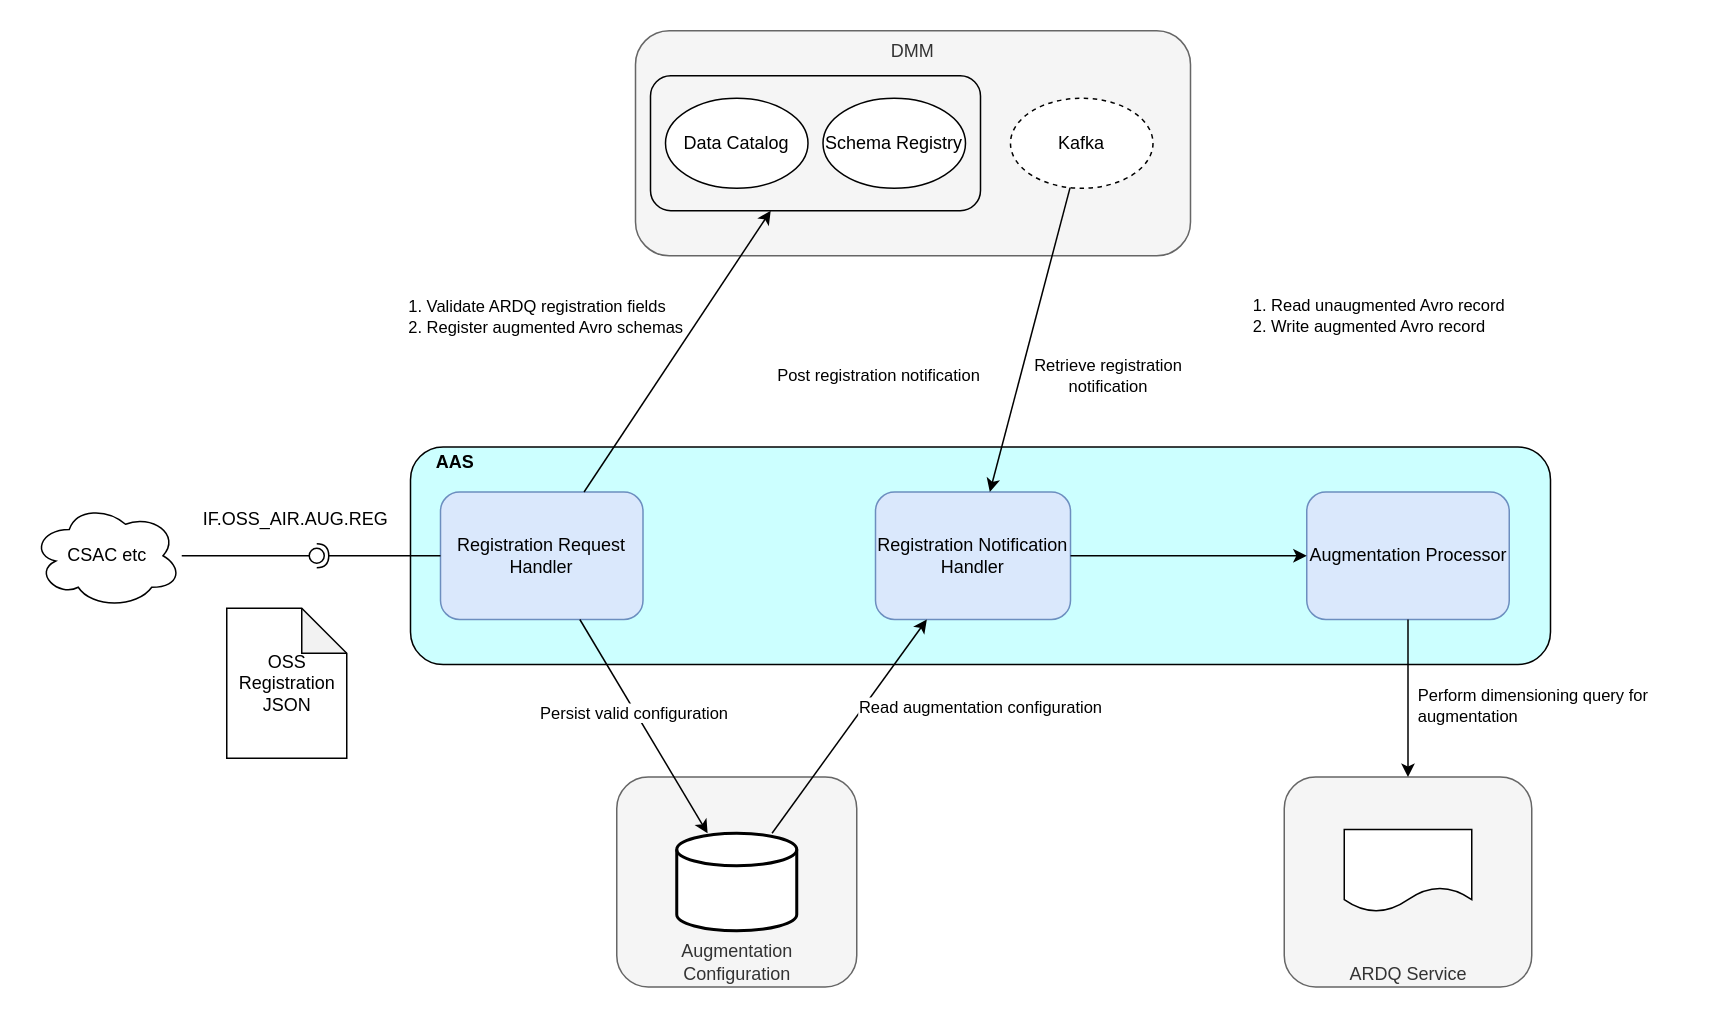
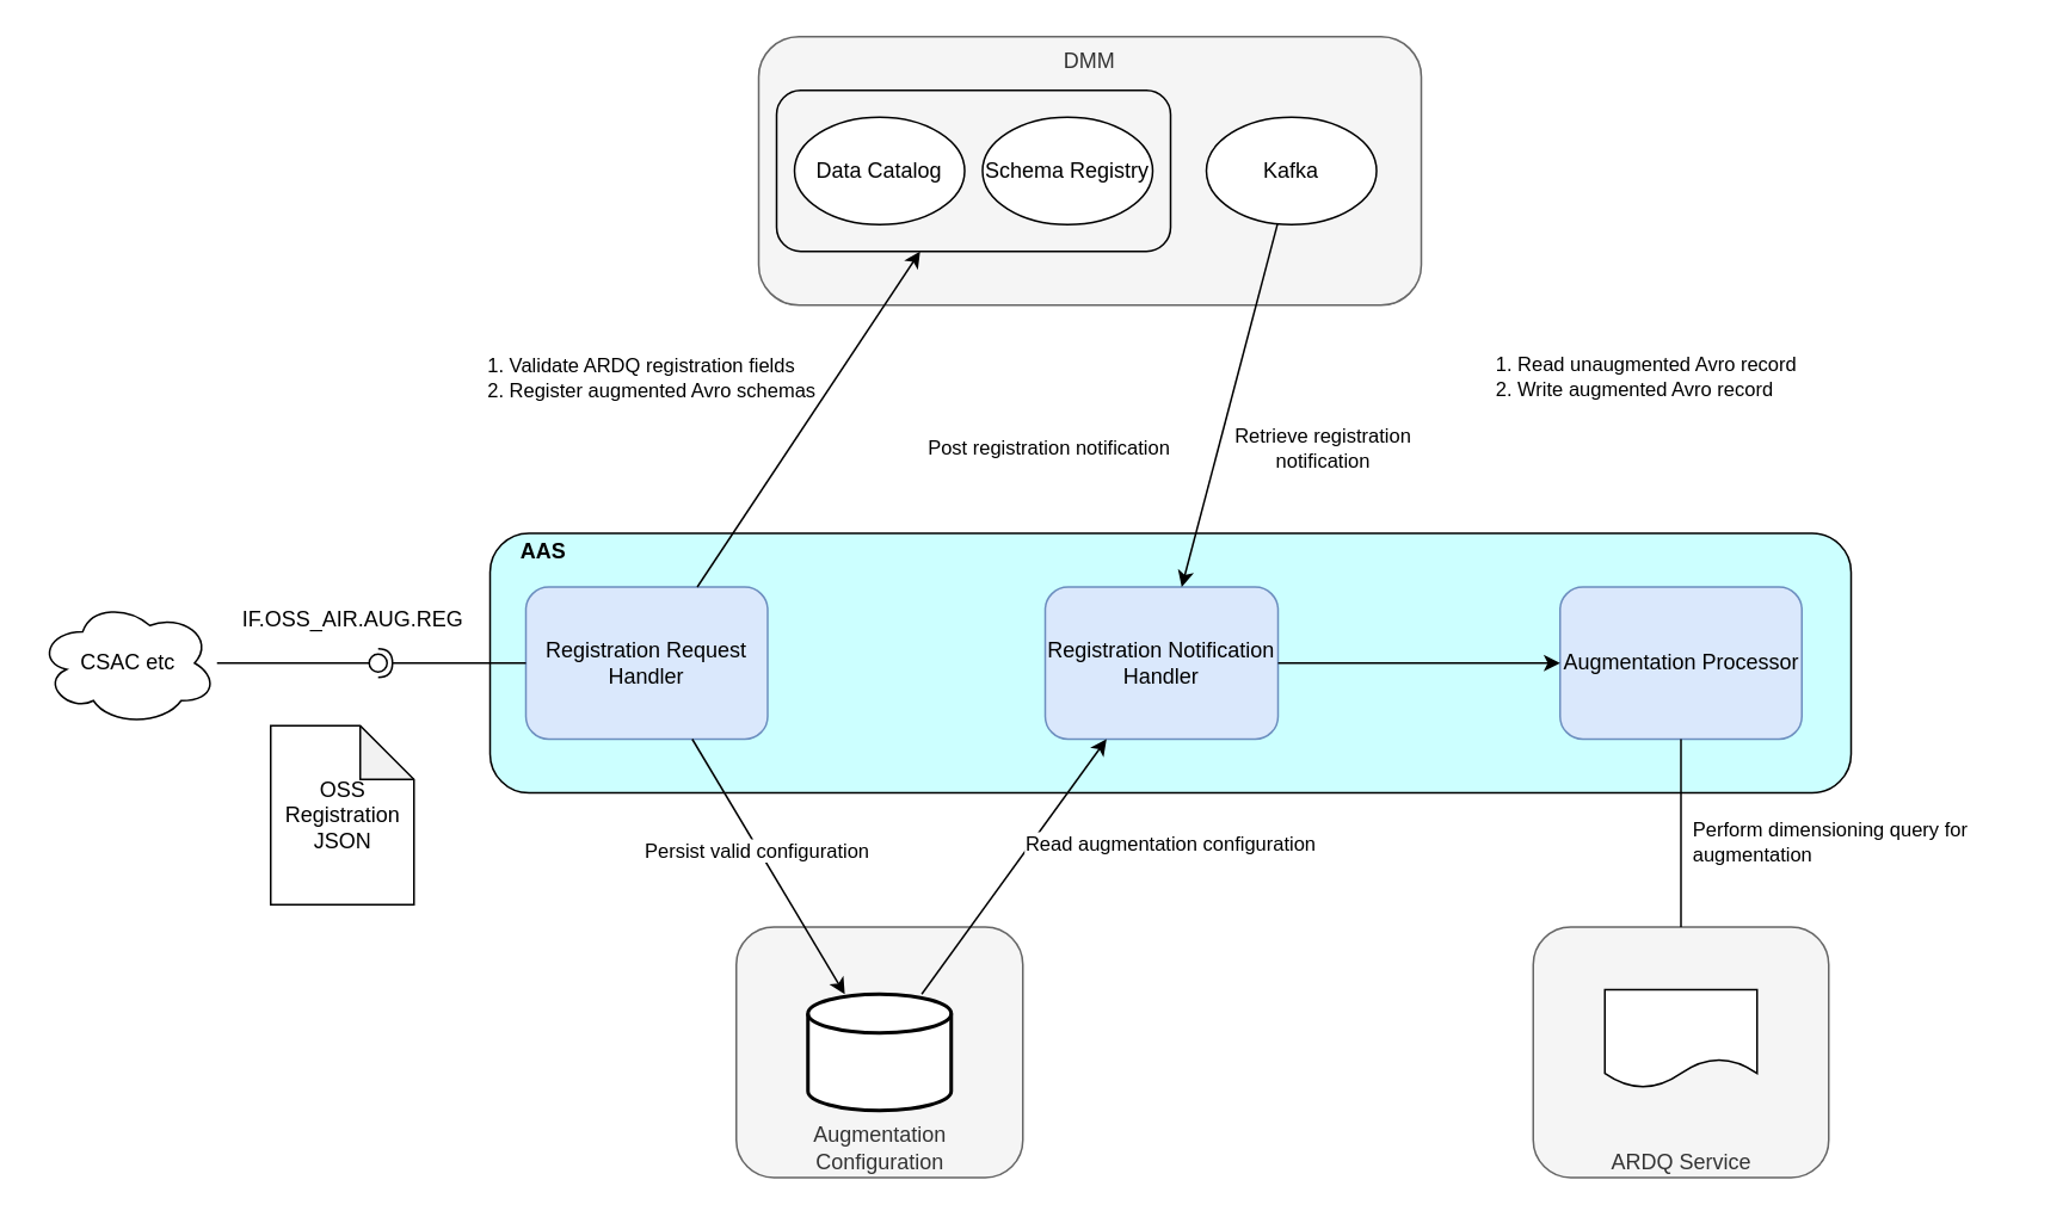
- <mxCell id="19" value="Kafka" style="ellipse;whiteSpace=wrap;html=1;align=center;dashed=1;" parent="1" vertex="1"><mxGeometry x="673" y="65" width="95" height="60" as="geometry" /></mxCell>
+ <mxCell id="19" value="Kafka" style="ellipse;whiteSpace=wrap;html=1;align=center;" parent="1" vertex="1"><mxGeometry x="673" y="65" width="95" height="60" as="geometry" /></mxCell>
- <mxCell id="32" value="" style="endArrow=classic;html=1;fontSize=11;" parent="1" source="27" target="30" edge="1"><mxGeometry width="50" height="50" relative="1" as="geometry"><mxPoint x="643" y="470" as="sourcePoint" /><mxPoint x="693" y="420" as="targetPoint" /></mxGeometry></mxCell>
+ <mxCell id="32" value="" style="endArrow=none;html=1;fontSize=11;" parent="1" source="27" target="30" edge="1"><mxGeometry width="50" height="50" relative="1" as="geometry"><mxPoint x="643" y="470" as="sourcePoint" /><mxPoint x="693" y="420" as="targetPoint" /></mxGeometry></mxCell>
